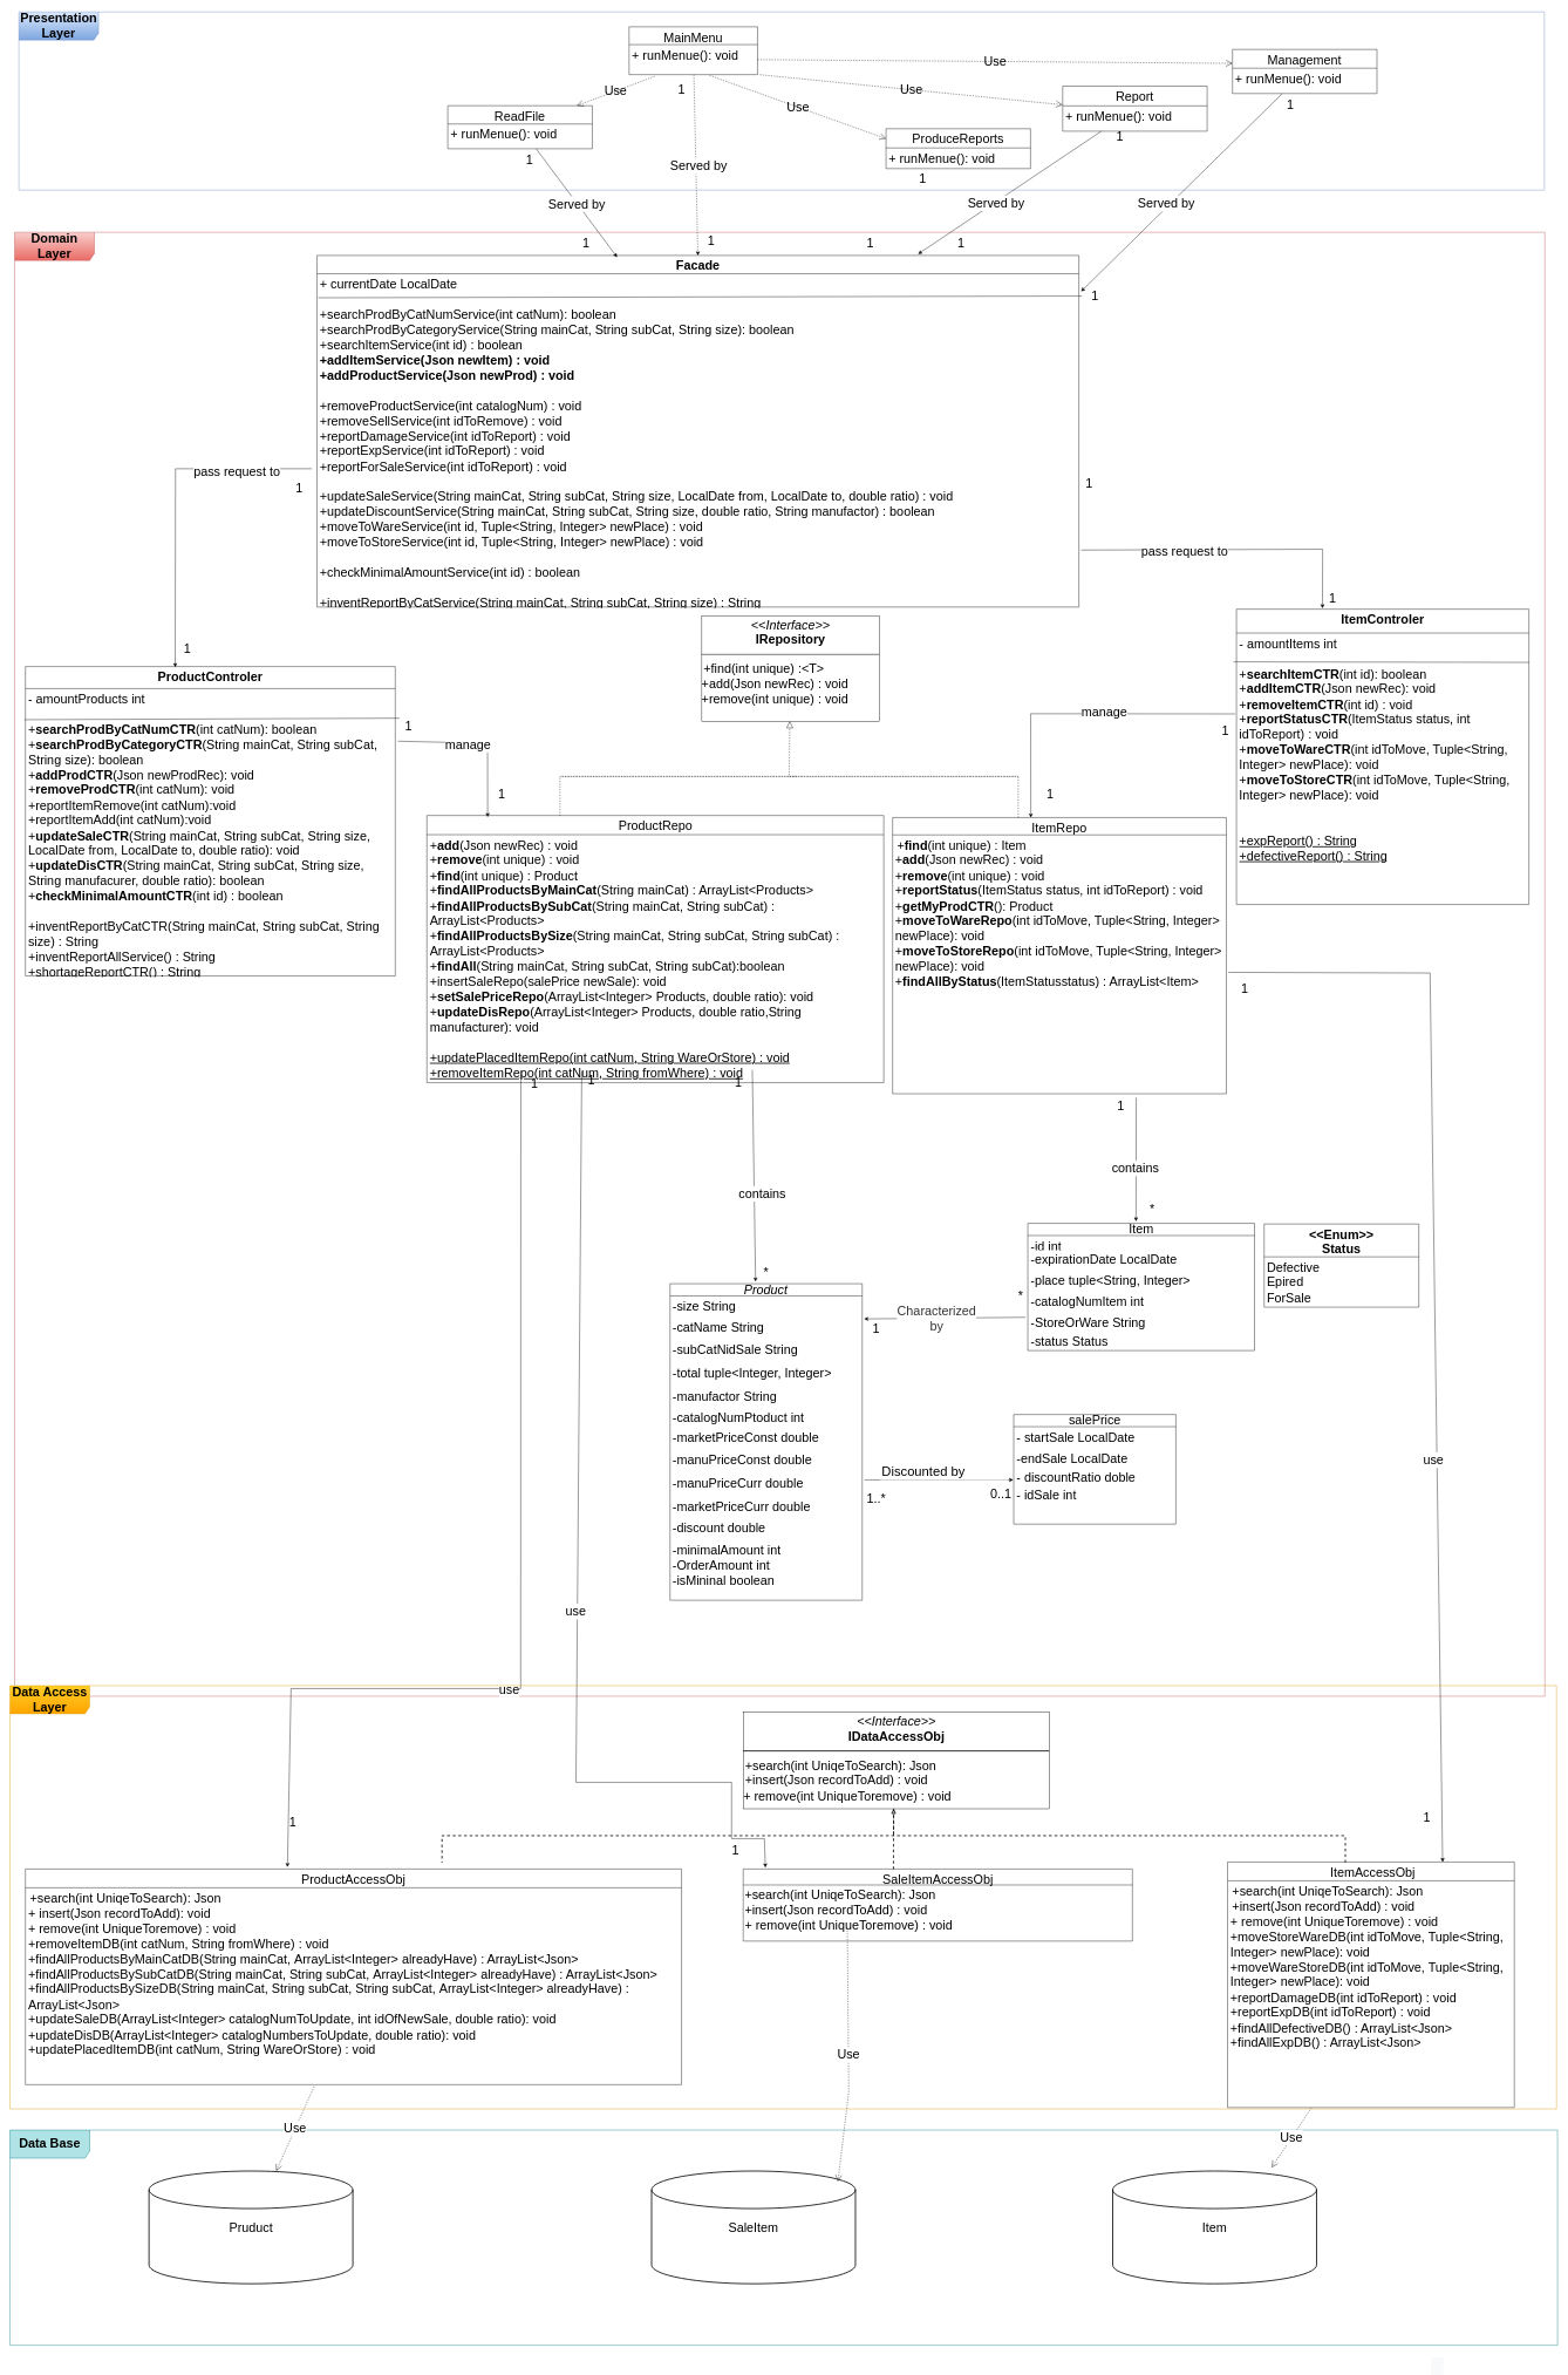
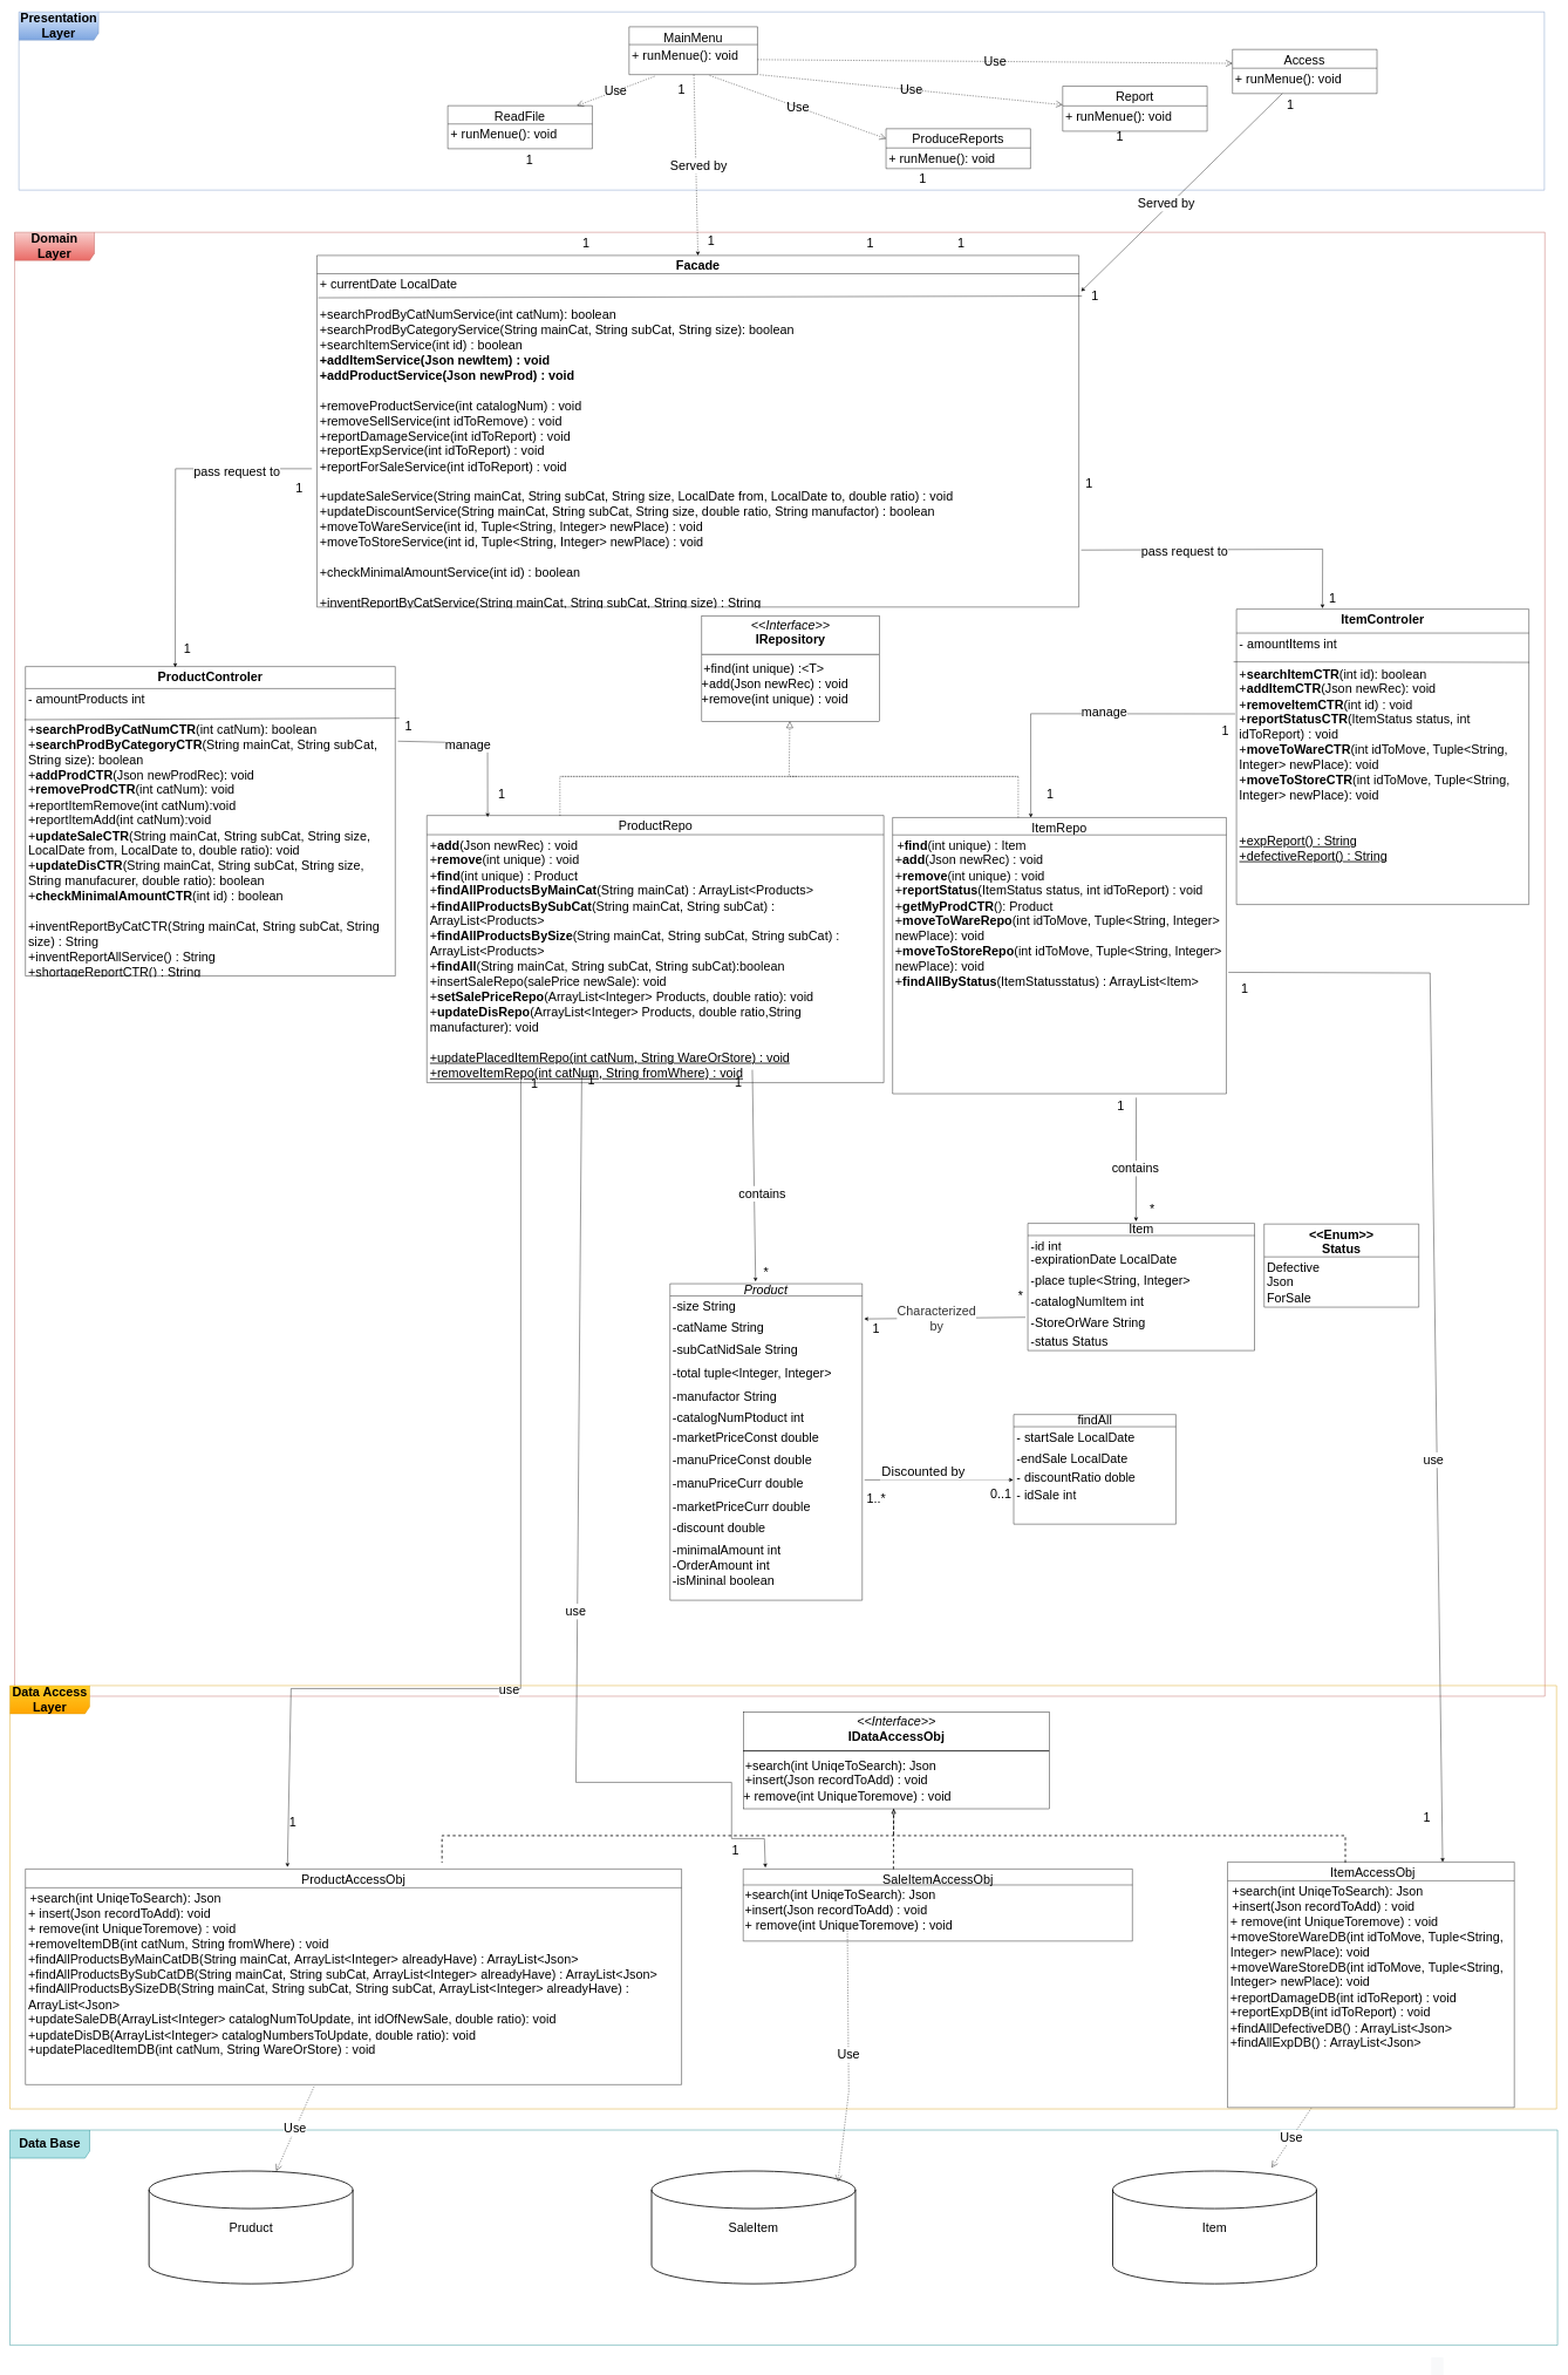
- <mxCell id="115" value="&lt;span style=&quot;font-size: 27px; font-weight: 400;&quot;&gt;Management&lt;/span&gt;" style="swimlane;fontStyle=1;align=center;verticalAlign=top;childLayout=stackLayout;horizontal=1;startSize=40;horizontalStack=0;resizeParent=1;resizeParentMax=0;resizeLast=0;collapsible=1;marginBottom=0;whiteSpace=wrap;html=1;hachureGap=4;fontFamily=Helvetica;labelBackgroundColor=none;fontSize=27;" parent="108" vertex="1"><mxGeometry x="2589.446" y="80.001" width="308.372" height="94" as="geometry" /></mxCell>
+ <mxCell id="115" value="&lt;span style=&quot;font-size: 27px; font-weight: 400;&quot;&gt;Access&lt;/span&gt;" style="swimlane;fontStyle=1;align=center;verticalAlign=top;childLayout=stackLayout;horizontal=1;startSize=40;horizontalStack=0;resizeParent=1;resizeParentMax=0;resizeLast=0;collapsible=1;marginBottom=0;whiteSpace=wrap;html=1;hachureGap=4;fontFamily=Helvetica;labelBackgroundColor=none;fontSize=27;" parent="108" vertex="1"><mxGeometry x="2589.446" y="80.001" width="308.372" height="94" as="geometry" /></mxCell>
- <mxCell id="133" style="edgeStyle=none;rounded=0;orthogonalLoop=1;jettySize=auto;html=1;entryX=0.789;entryY=-0.004;entryDx=0;entryDy=0;entryPerimeter=0;fontSize=27;fontFamily=Helvetica;" parent="1" source="117" target="25" edge="1"><mxGeometry relative="1" as="geometry" /></mxCell>
- <mxCell id="134" value="&lt;span style=&quot;font-size: 27px;&quot;&gt;Served by&lt;/span&gt;" style="edgeLabel;html=1;align=center;verticalAlign=middle;resizable=0;points=[];fontSize=27;fontFamily=Helvetica;" parent="133" vertex="1" connectable="0"><mxGeometry x="0.159" y="2" relative="1" as="geometry"><mxPoint as="offset" /></mxGeometry></mxCell>
- <mxCell id="131" style="edgeStyle=none;rounded=0;orthogonalLoop=1;jettySize=auto;html=1;entryX=0.394;entryY=0.005;entryDx=0;entryDy=0;entryPerimeter=0;fontSize=27;fontFamily=Helvetica;" parent="1" source="119" target="25" edge="1"><mxGeometry relative="1" as="geometry" /></mxCell>
- <mxCell id="132" value="&lt;font style=&quot;font-size: 27px;&quot;&gt;Served by&lt;/font&gt;" style="edgeLabel;html=1;align=center;verticalAlign=middle;resizable=0;points=[];fontSize=27;fontFamily=Helvetica;" parent="131" vertex="1" connectable="0"><mxGeometry x="0.008" y="-2" relative="1" as="geometry"><mxPoint as="offset" /></mxGeometry></mxCell>
- <mxCell id="69" value="Defective&lt;div style=&quot;font-size: 27px;&quot;&gt;Epired&lt;/div&gt;&lt;div style=&quot;font-size: 27px;&quot;&gt;ForSale&lt;/div&gt;&lt;div style=&quot;font-size: 27px;&quot;&gt;&lt;br style=&quot;font-size: 27px;&quot;&gt;&lt;/div&gt;" style="text;strokeColor=none;fillColor=none;align=left;verticalAlign=top;spacingLeft=4;spacingRight=4;overflow=hidden;rotatable=0;points=[[0,0.5],[1,0.5]];portConstraint=eastwest;whiteSpace=wrap;html=1;fontSize=27;fontFamily=Helvetica;" parent="68" vertex="1"><mxGeometry y="70" width="330" height="107.308" as="geometry" /></mxCell>
+ <mxCell id="69" value="Defective&lt;div style=&quot;font-size: 27px;&quot;&gt;Json&lt;/div&gt;&lt;div style=&quot;font-size: 27px;&quot;&gt;ForSale&lt;/div&gt;&lt;div style=&quot;font-size: 27px;&quot;&gt;&lt;br style=&quot;font-size: 27px;&quot;&gt;&lt;/div&gt;" style="text;strokeColor=none;fillColor=none;align=left;verticalAlign=top;spacingLeft=4;spacingRight=4;overflow=hidden;rotatable=0;points=[[0,0.5],[1,0.5]];portConstraint=eastwest;whiteSpace=wrap;html=1;fontSize=27;fontFamily=Helvetica;" parent="68" vertex="1"><mxGeometry y="70" width="330" height="107.308" as="geometry" /></mxCell>
- <mxCell id="20" value="salePrice" style="swimlane;fontStyle=0;childLayout=stackLayout;horizontal=1;startSize=26;fillColor=none;horizontalStack=0;resizeParent=1;resizeParentMax=0;resizeLast=0;collapsible=1;marginBottom=0;whiteSpace=wrap;html=1;fontSize=27;fontFamily=Helvetica;" parent="2" vertex="1"><mxGeometry x="2131.612" y="2521.745" width="346.06" height="233.847" as="geometry" /></mxCell>
+ <mxCell id="20" value="findAll" style="swimlane;fontStyle=0;childLayout=stackLayout;horizontal=1;startSize=26;fillColor=none;horizontalStack=0;resizeParent=1;resizeParentMax=0;resizeLast=0;collapsible=1;marginBottom=0;whiteSpace=wrap;html=1;fontSize=27;fontFamily=Helvetica;" parent="2" vertex="1"><mxGeometry x="2131.612" y="2521.745" width="346.06" height="233.847" as="geometry" /></mxCell>
